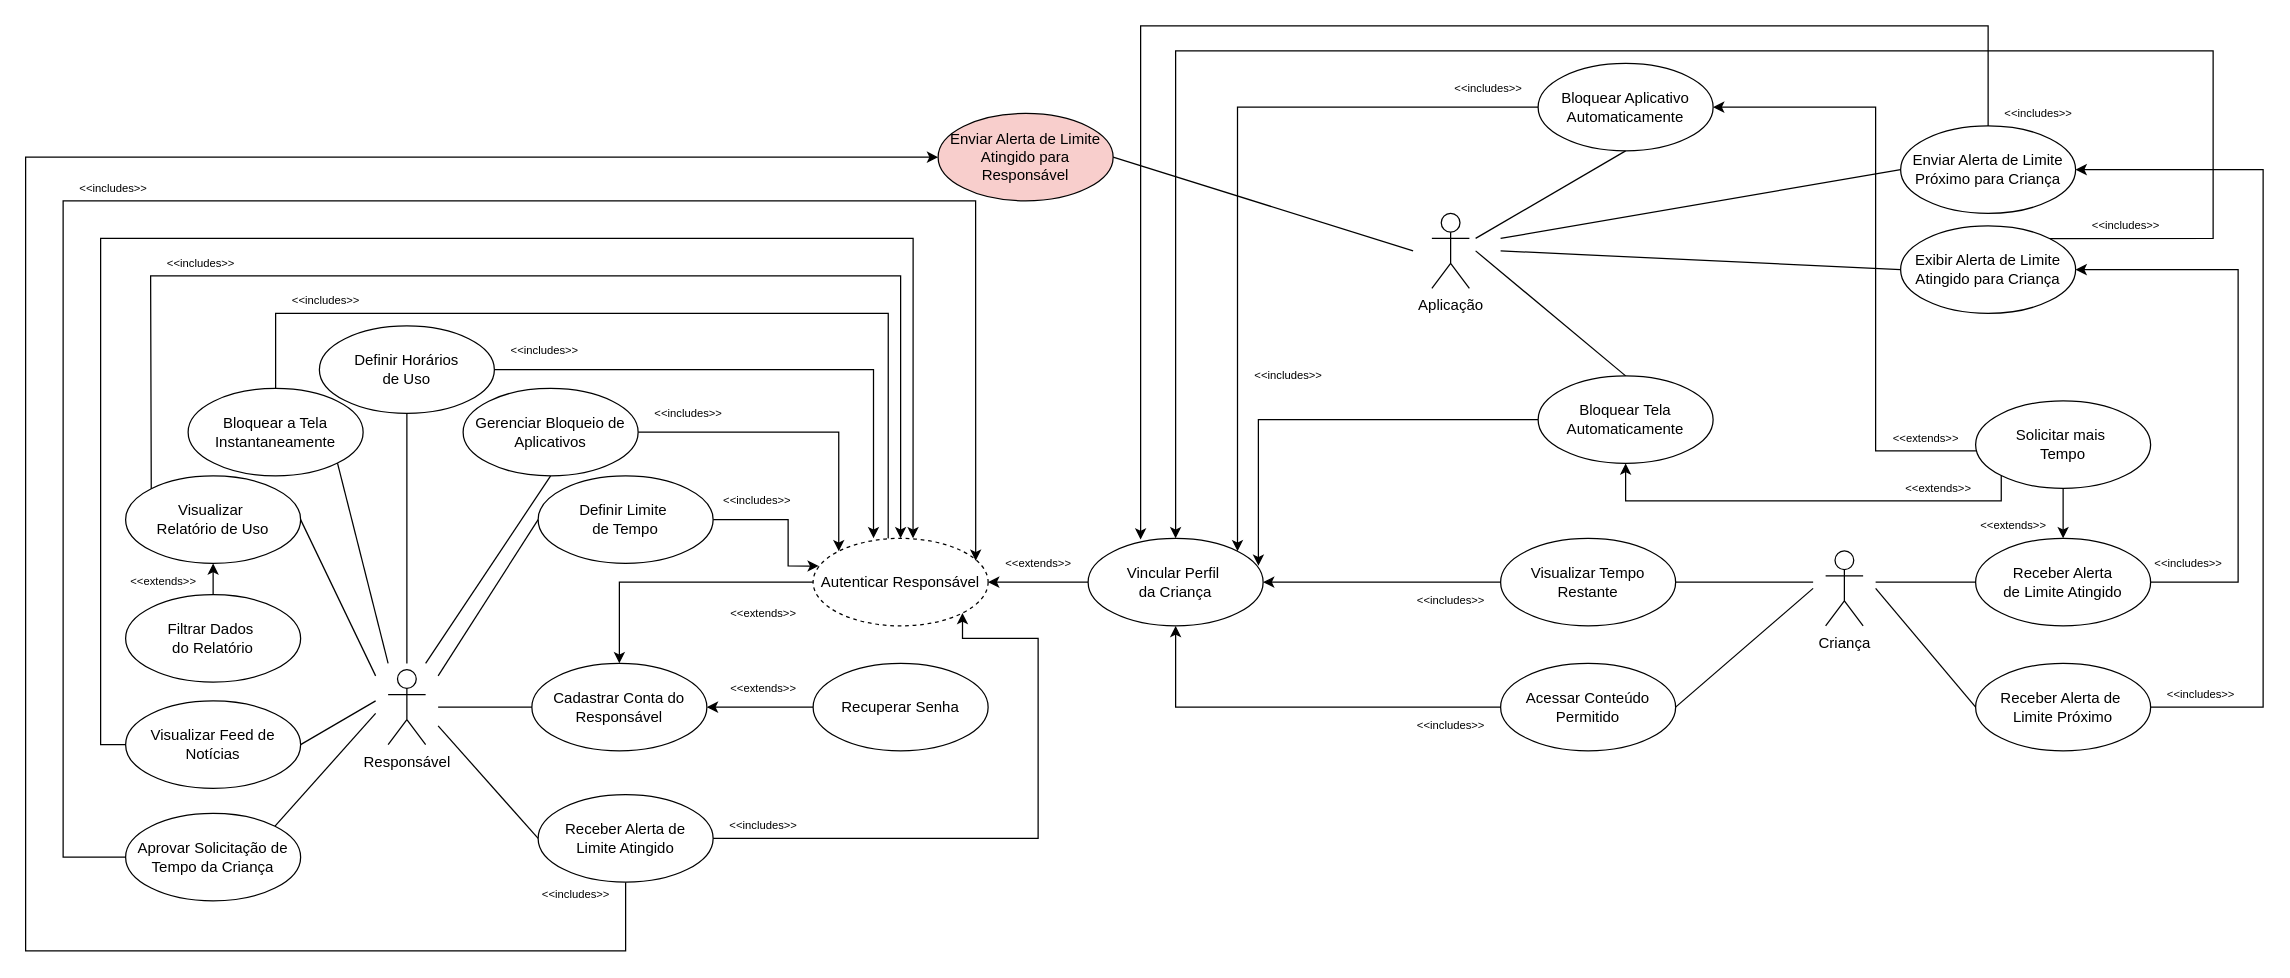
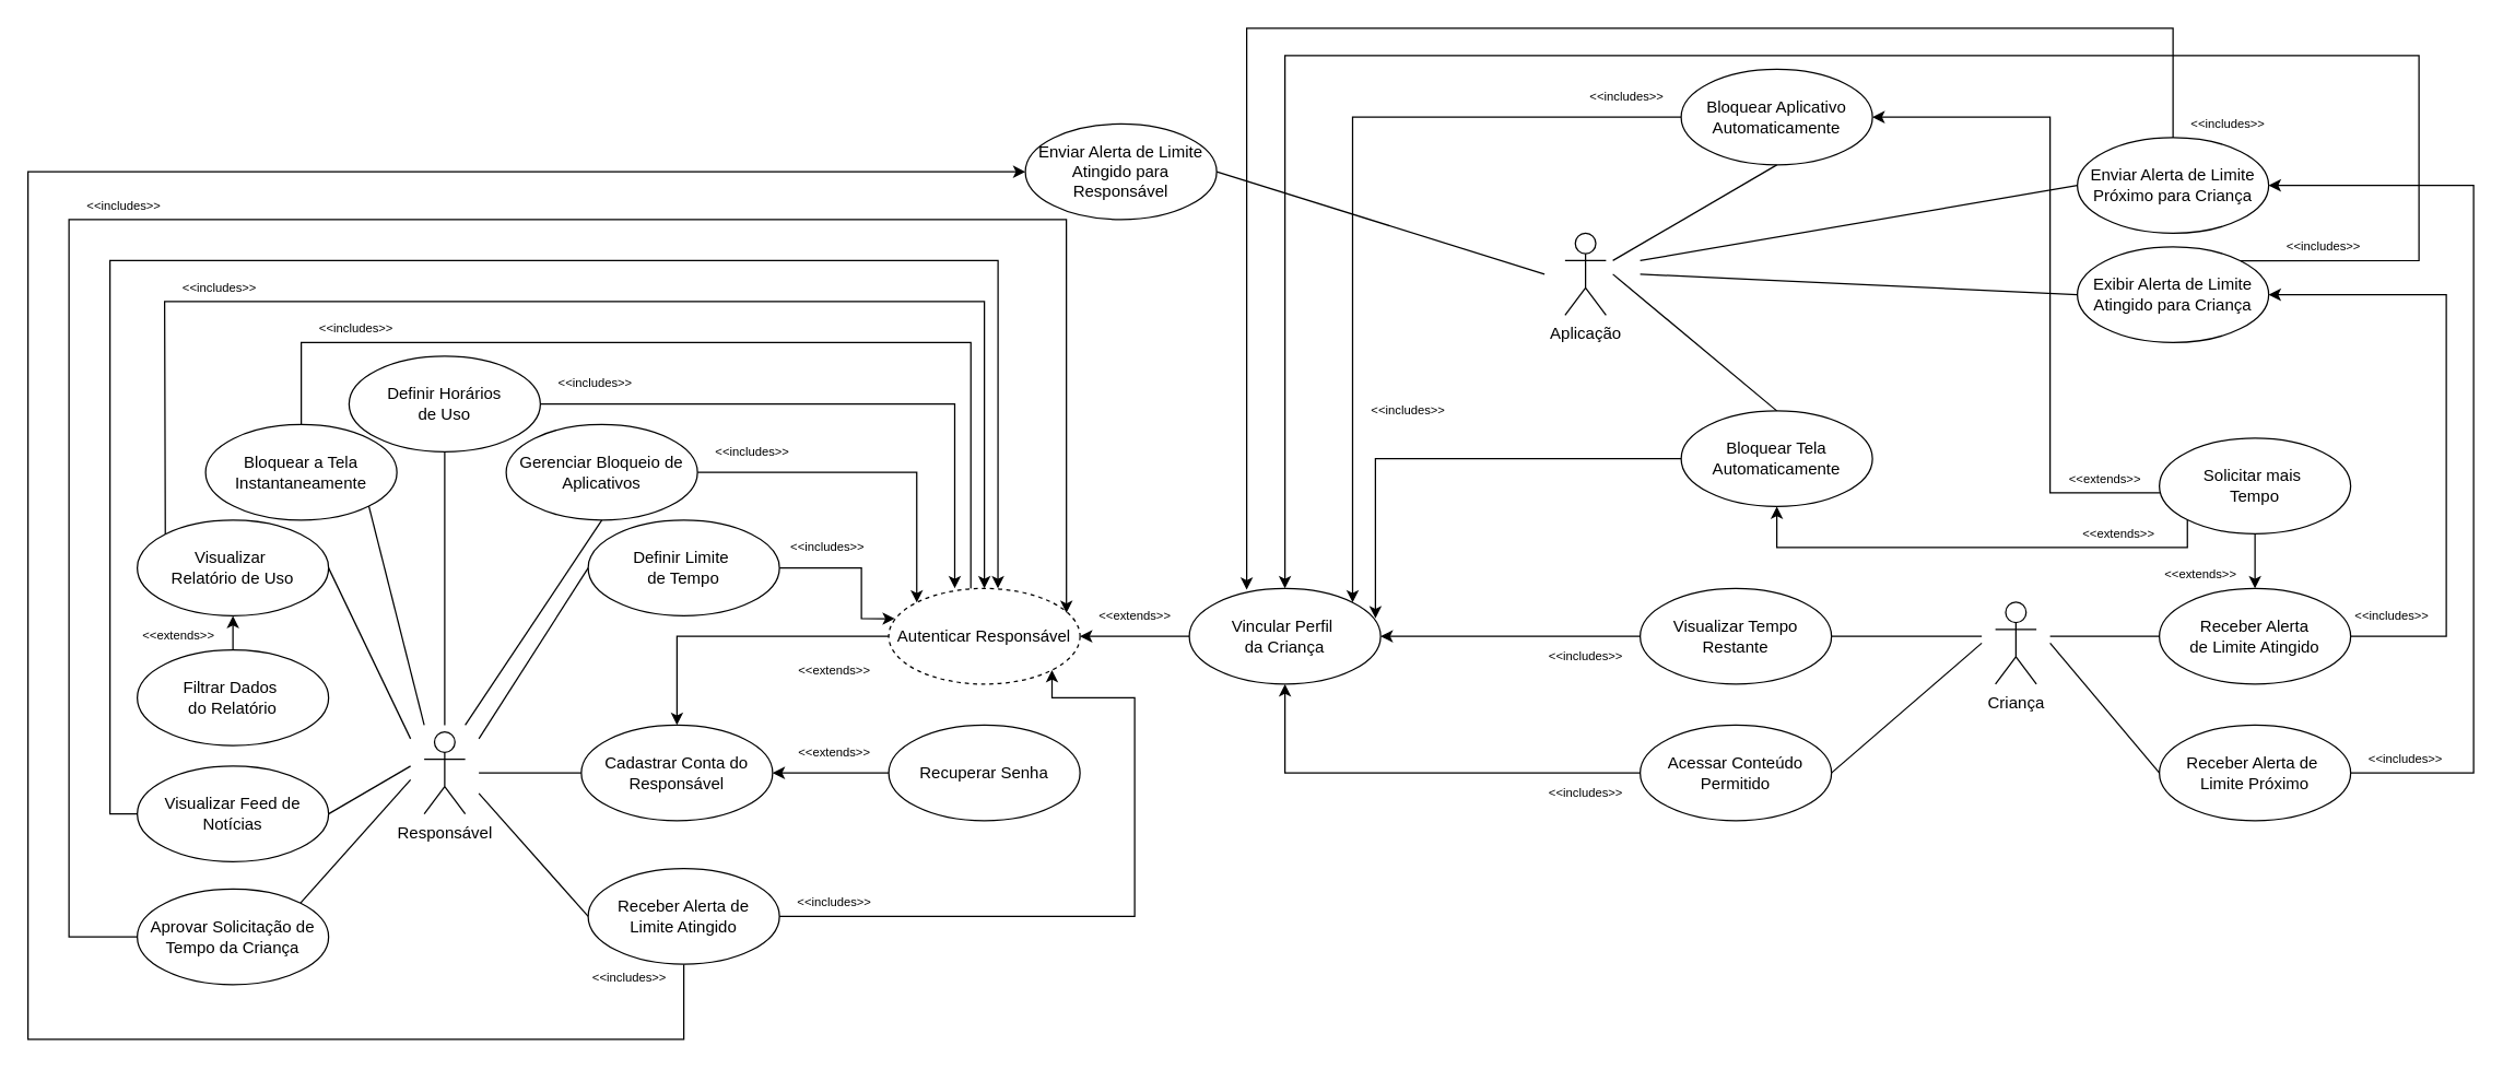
- <mxCell id="77" value="Enviar Alerta de Limite Atingido para Responsável" style="ellipse;whiteSpace=wrap;html=1;fillColor=#f8cecc;" vertex="1" parent="1"><mxGeometry x="750" y="90" width="140" height="70" as="geometry" /></mxCell>
+ <mxCell id="77" value="Enviar Alerta de Limite Atingido para Responsável" style="ellipse;whiteSpace=wrap;html=1;" vertex="1" parent="1"><mxGeometry x="750" y="90" width="140" height="70" as="geometry" /></mxCell>
